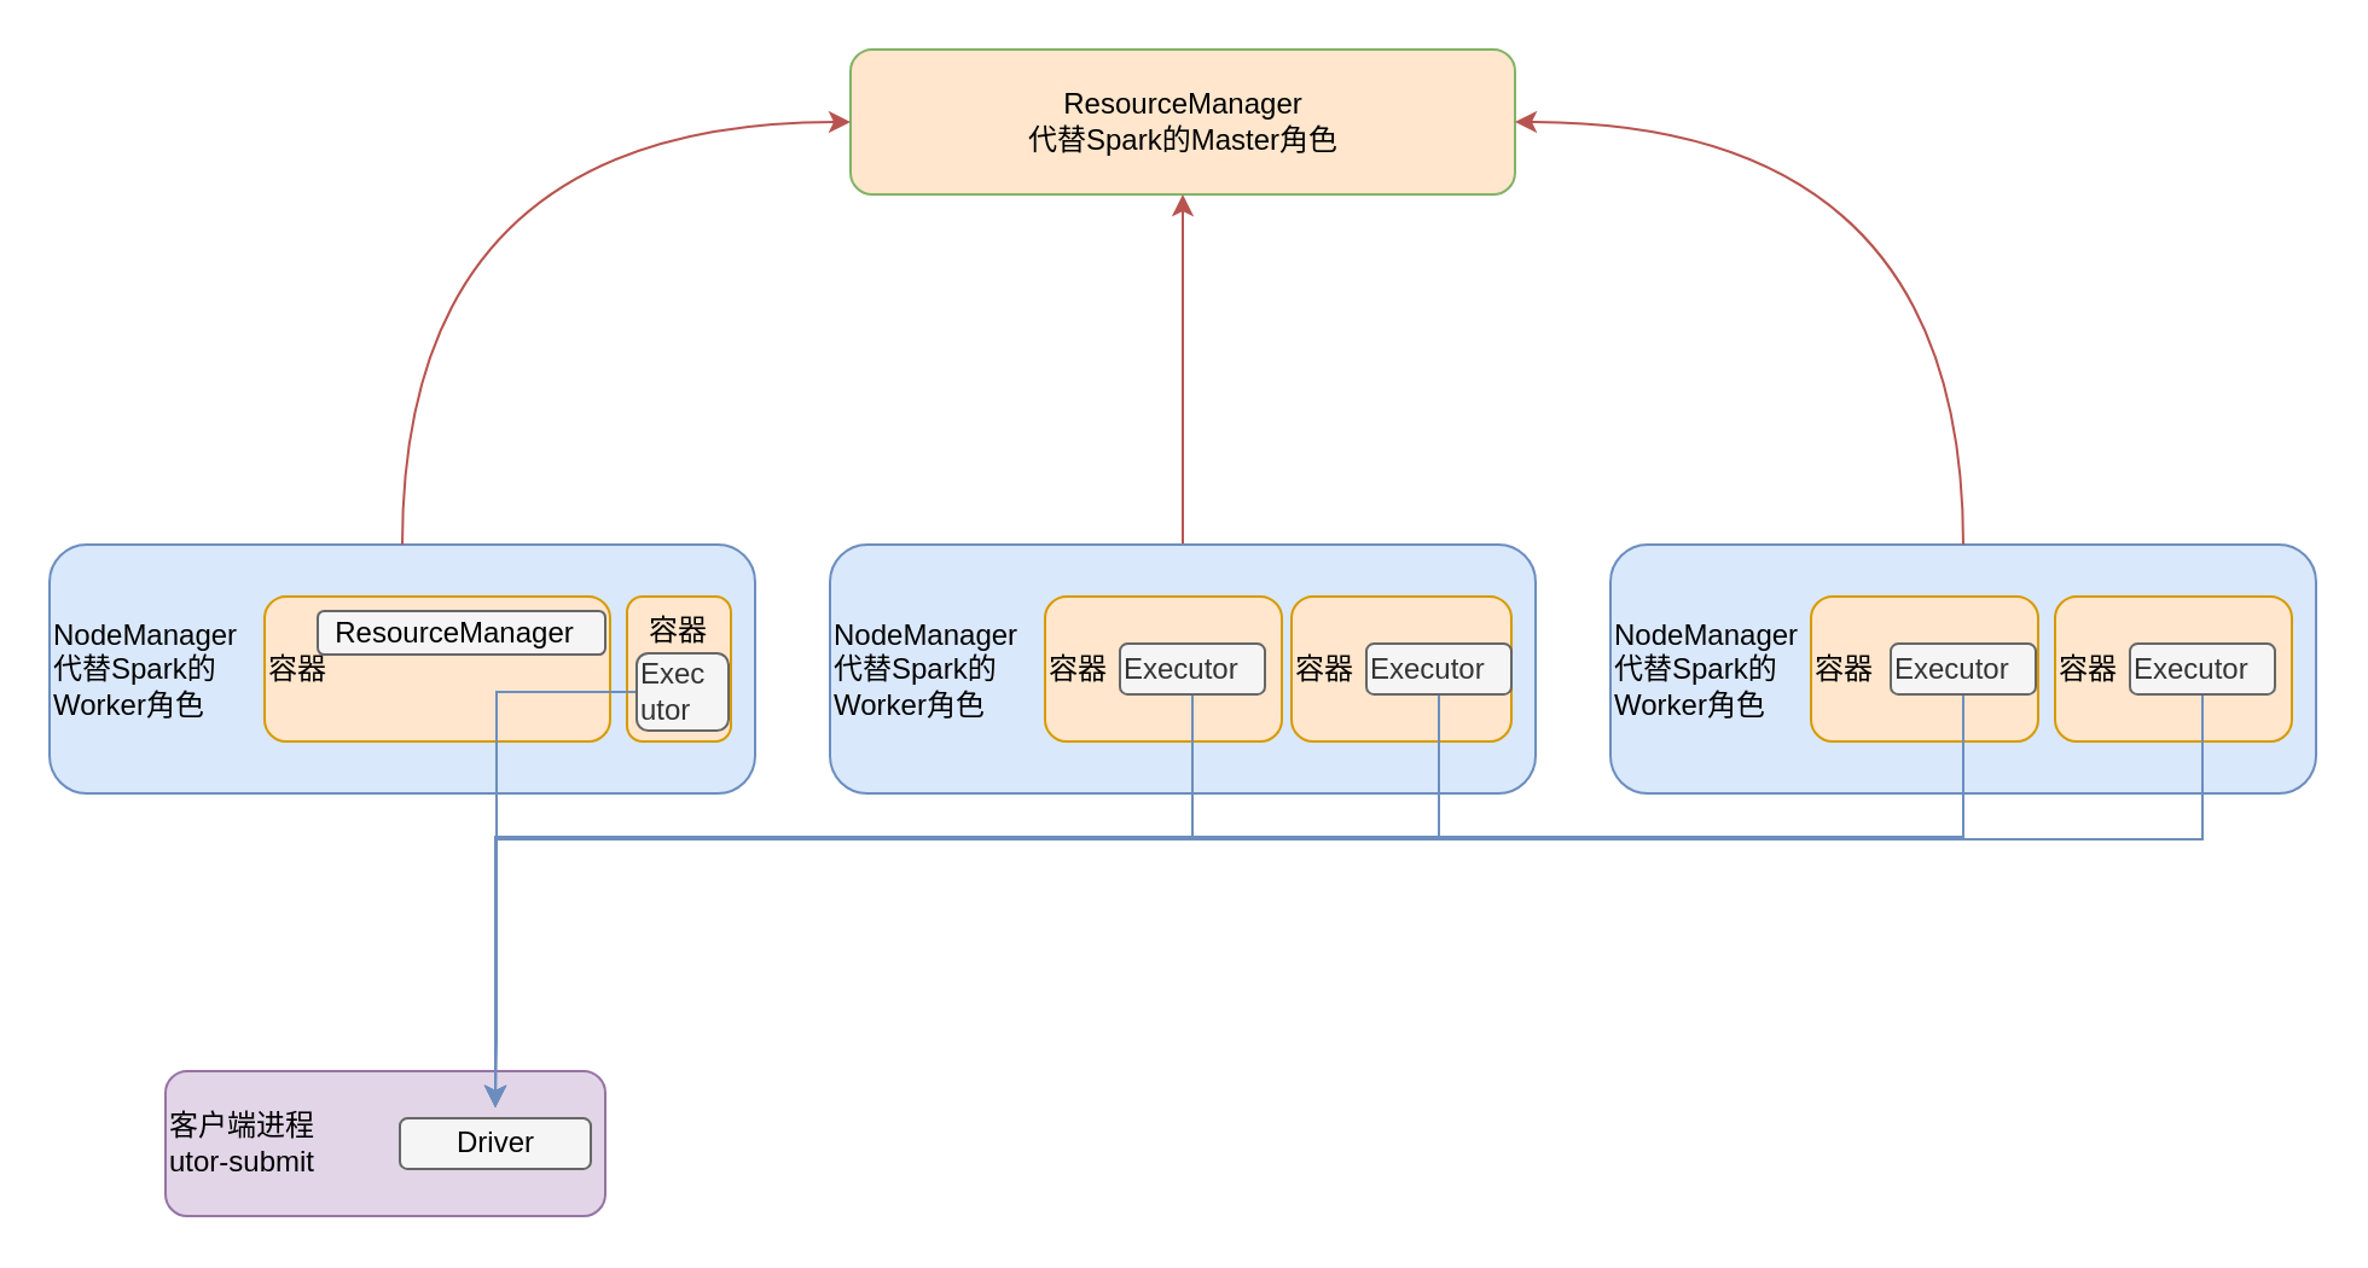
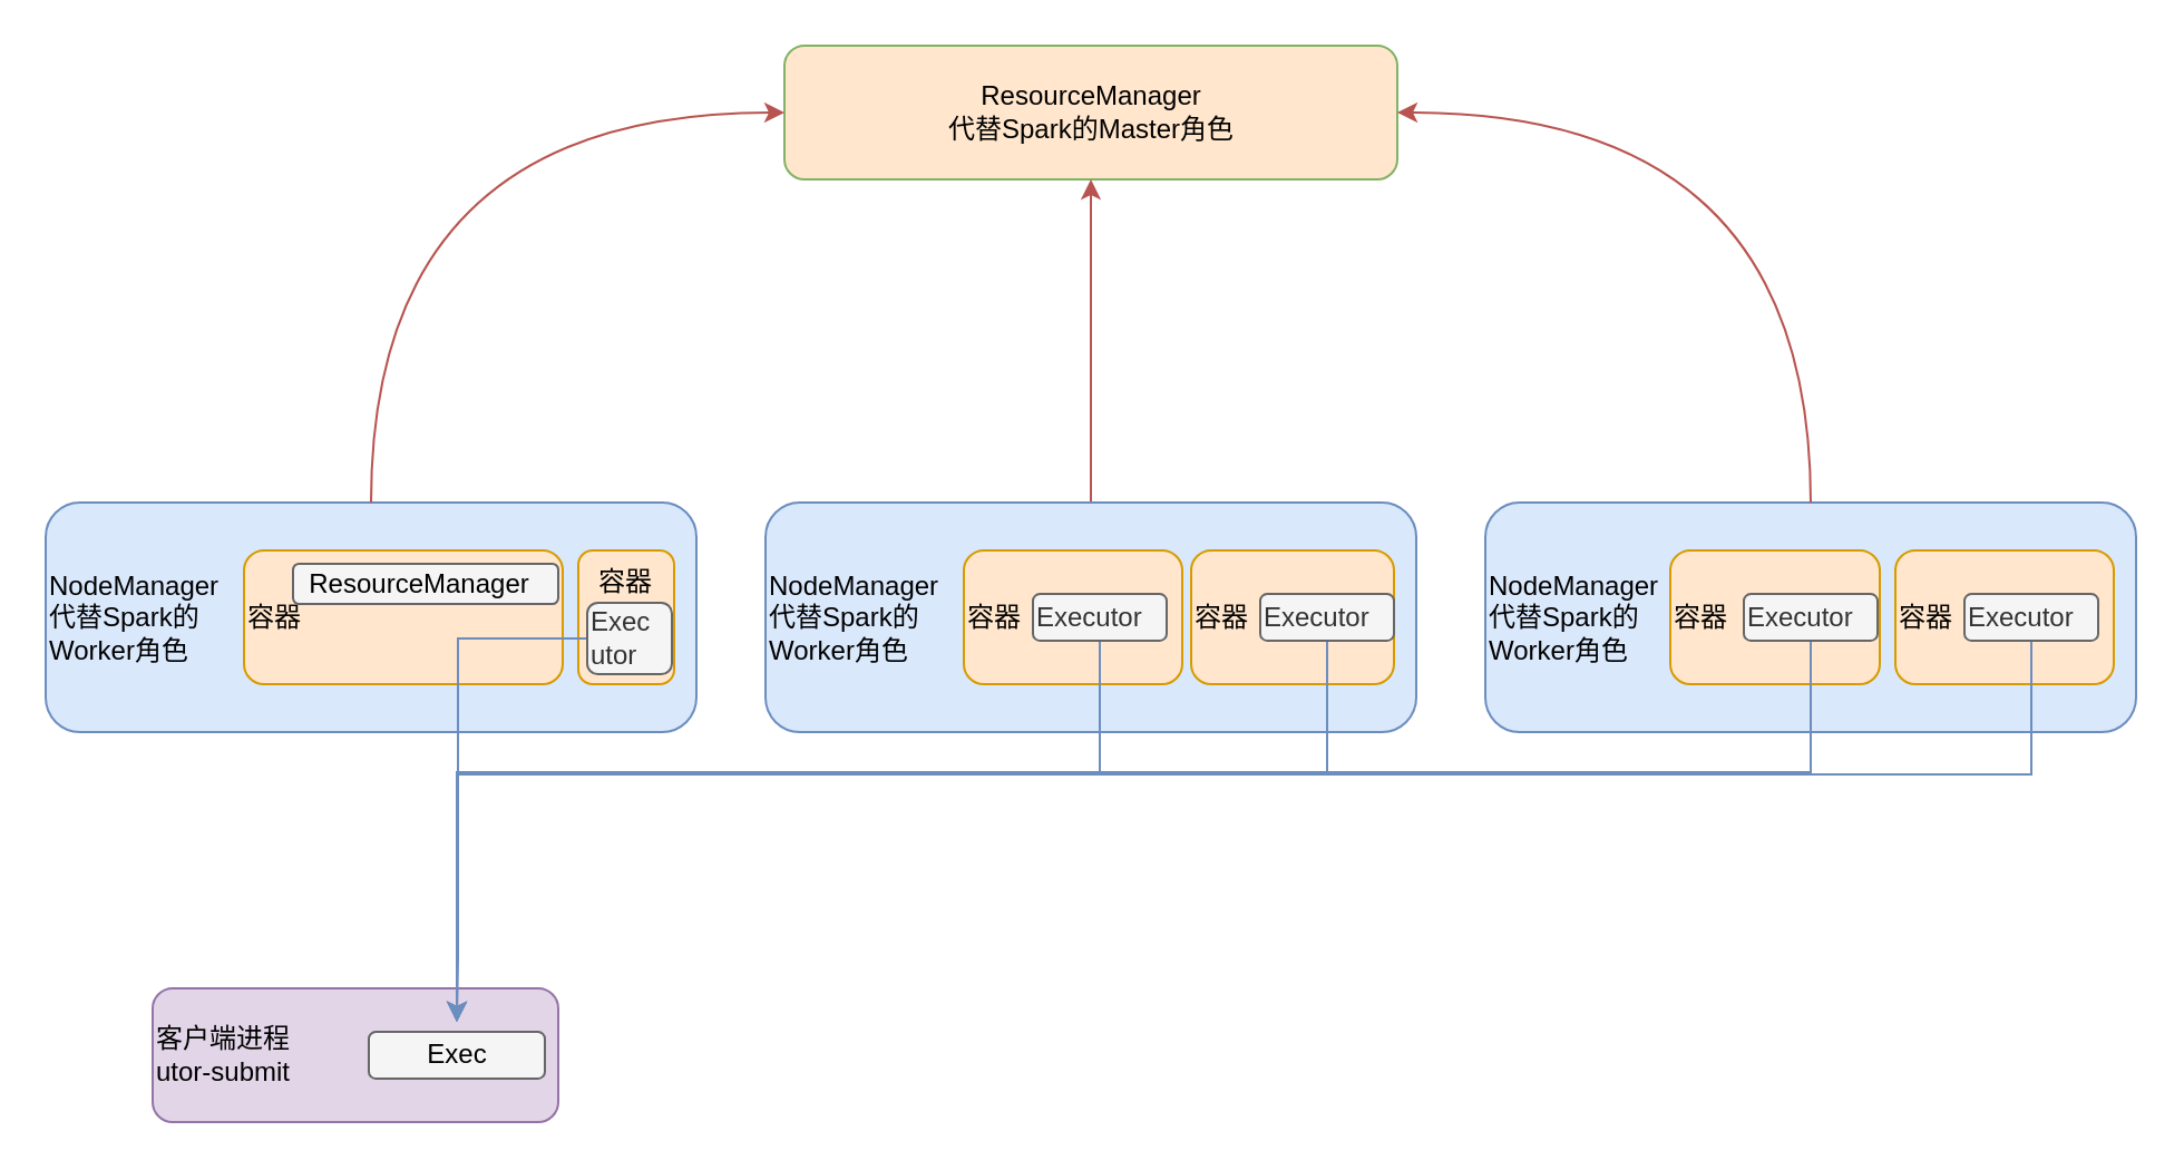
- <mxCell id="30" value="Driver" style="text;html=1;strokeColor=none;fillColor=none;align=center;verticalAlign=middle;whiteSpace=wrap;rounded=0;" vertex="1" parent="28"><mxGeometry x="9.5" width="60" height="30" as="geometry" /></mxCell>
+ <mxCell id="30" value="Exec" style="text;html=1;strokeColor=none;fillColor=none;align=center;verticalAlign=middle;whiteSpace=wrap;rounded=0;" vertex="1" parent="28"><mxGeometry x="9.5" width="60" height="30" as="geometry" /></mxCell>
